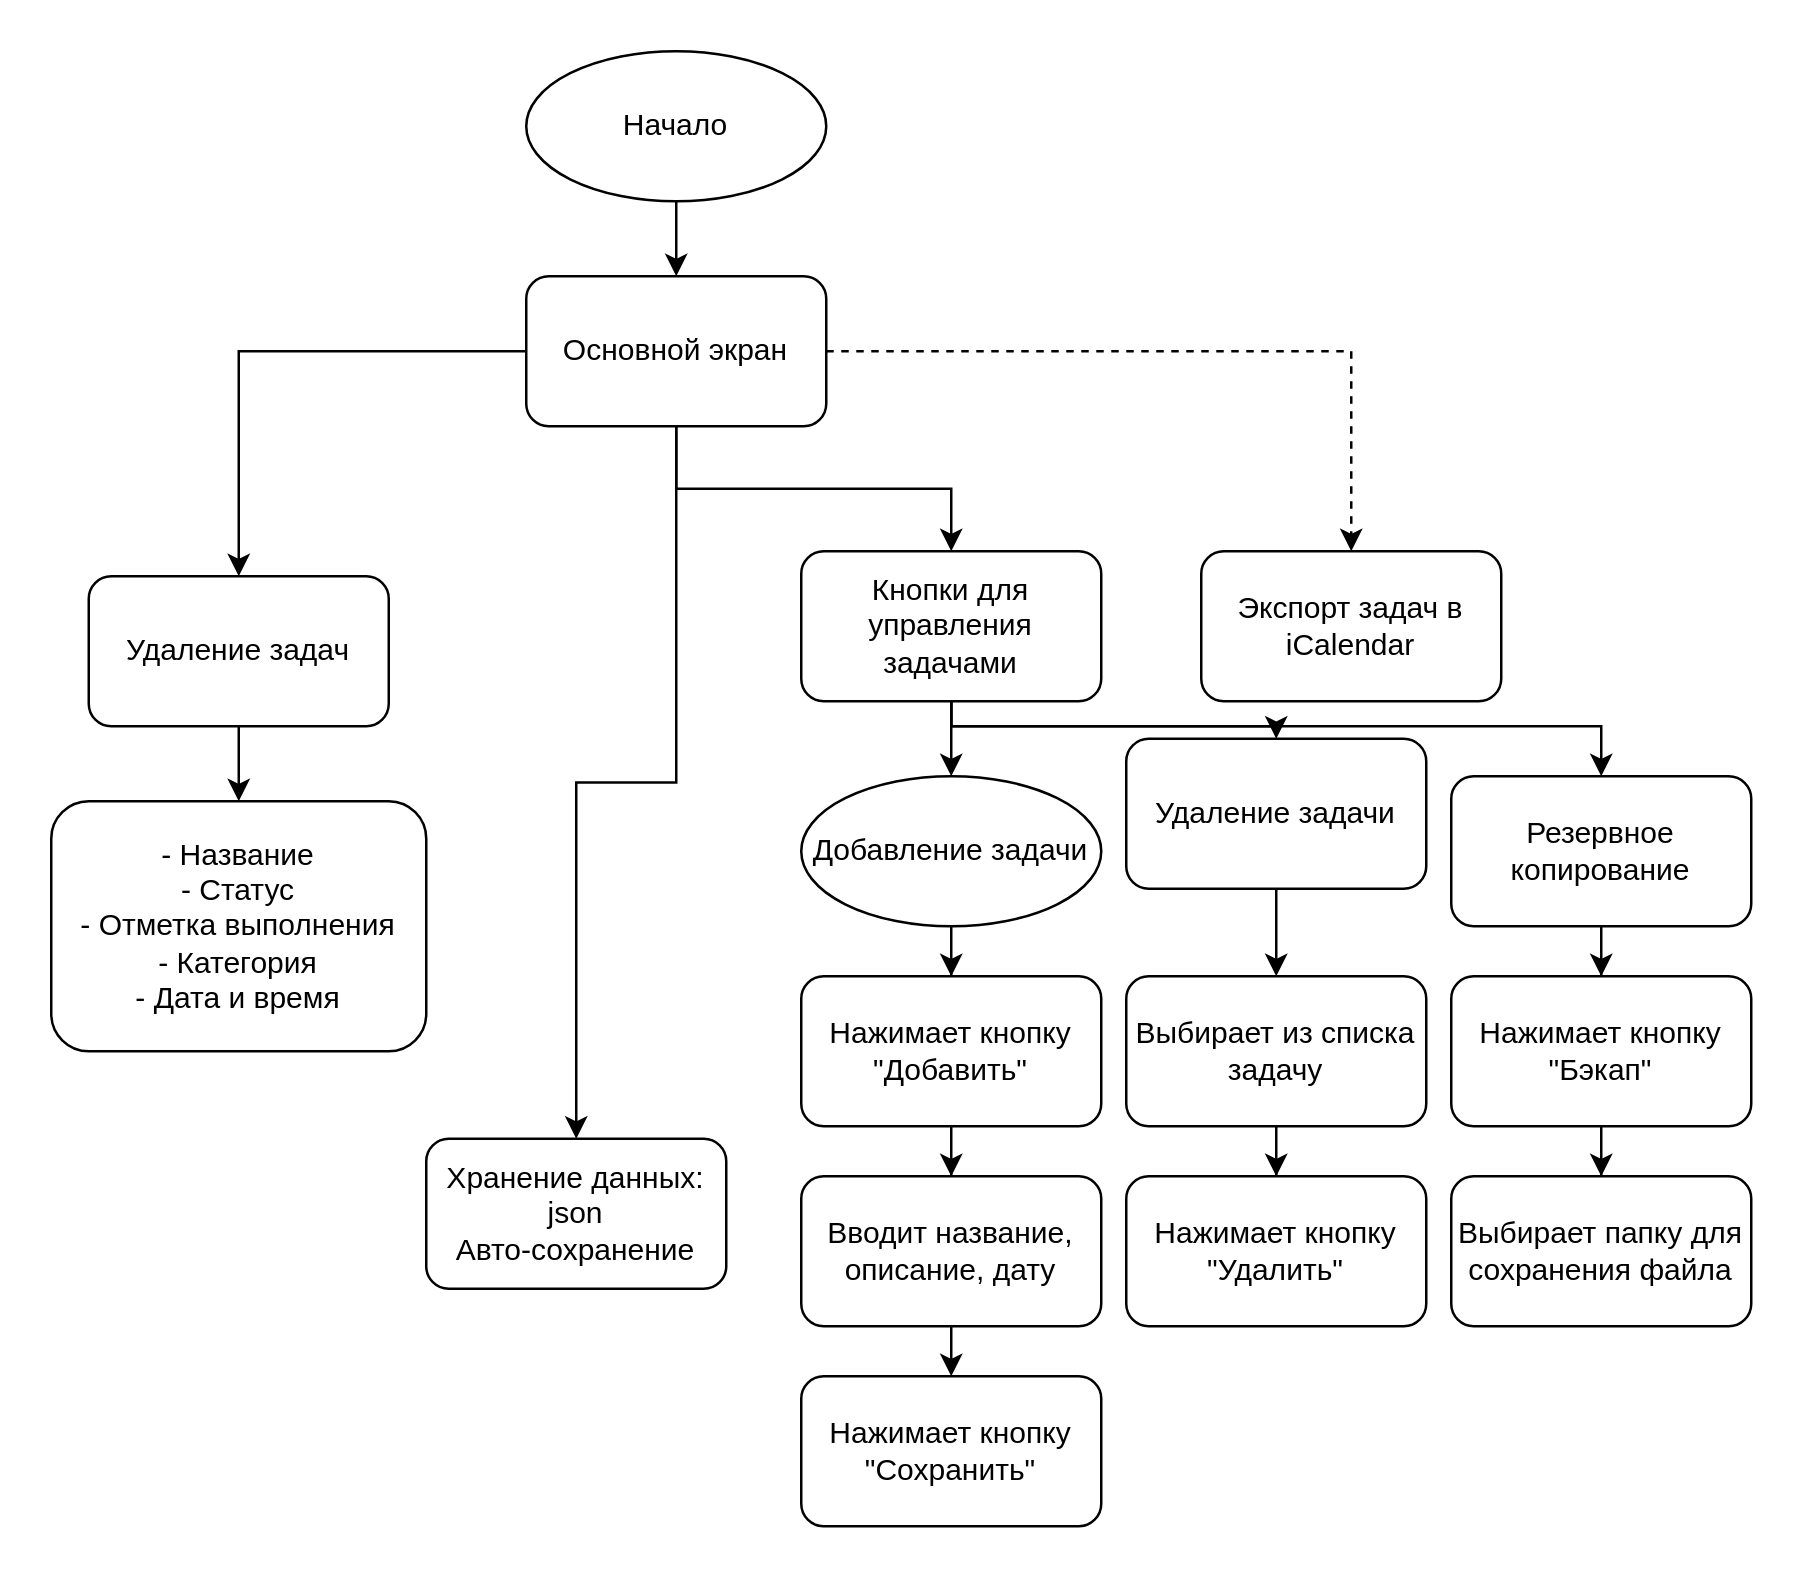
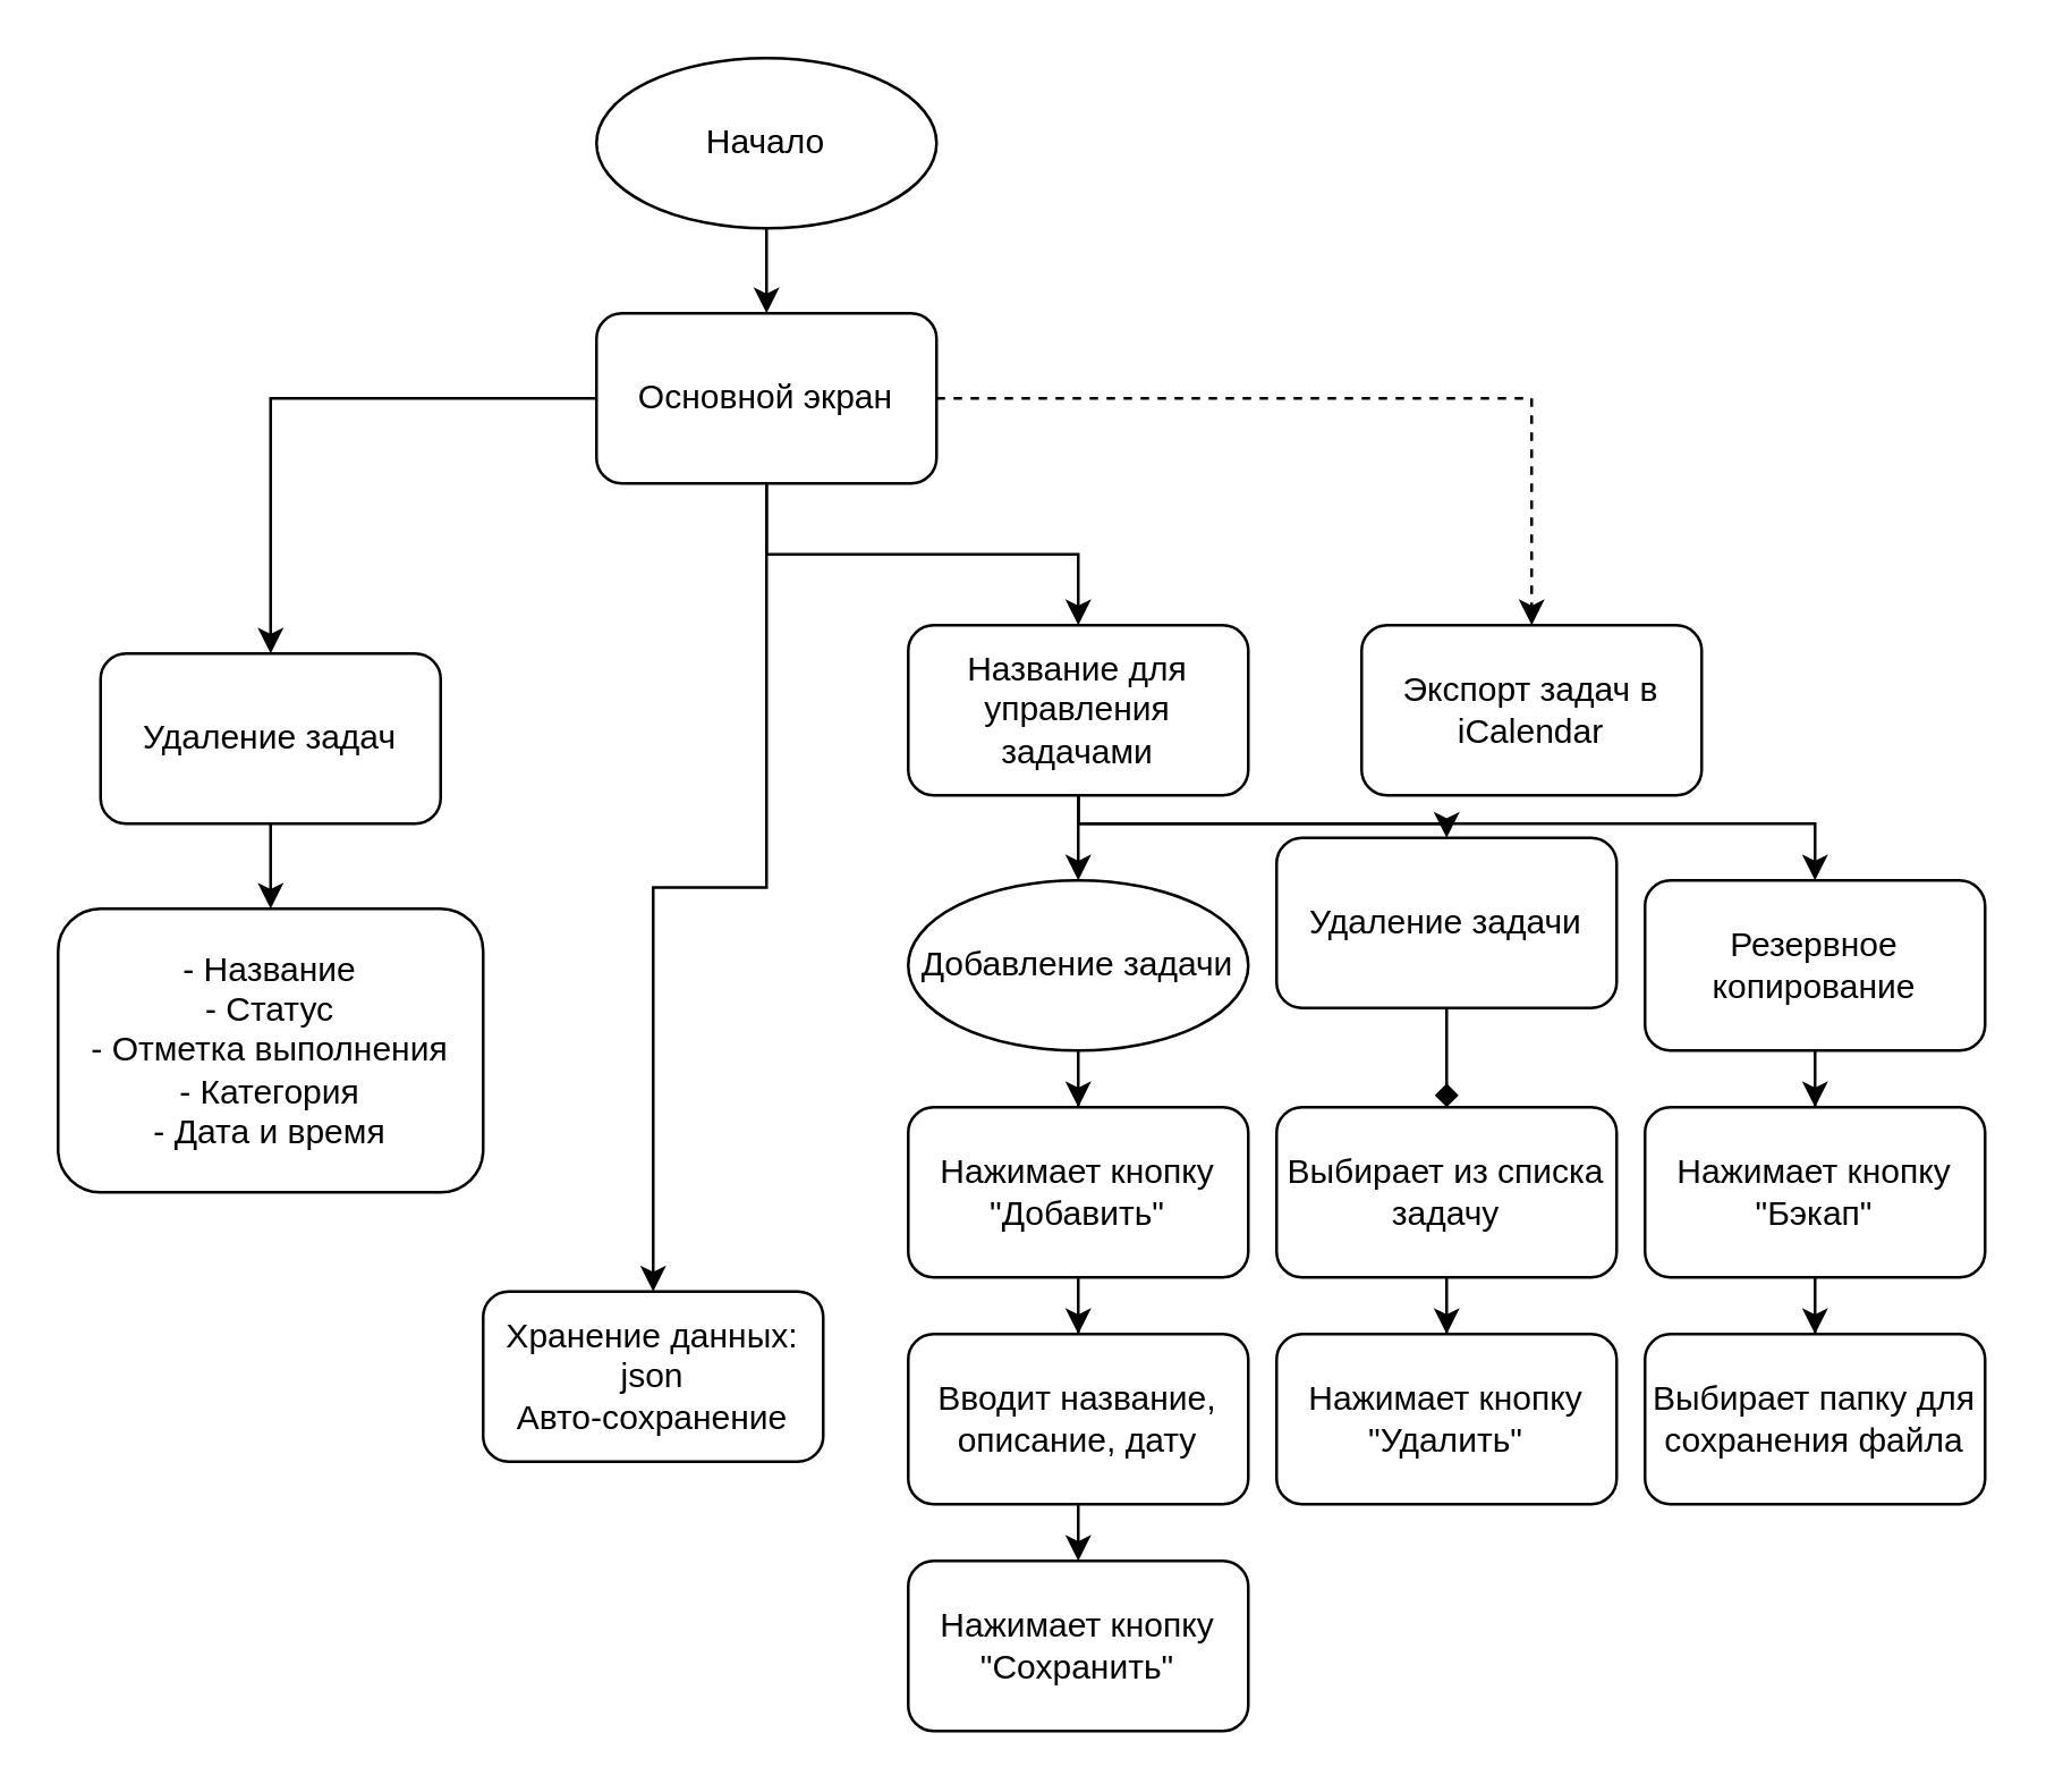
- <mxCell id="14" value="Кнопки для управления задачами" style="rounded=1;whiteSpace=wrap;html=1;" parent="1" vertex="1"><mxGeometry x="320" y="220" width="120" height="60" as="geometry" /></mxCell>
+ <mxCell id="14" value="Название для управления задачами" style="rounded=1;whiteSpace=wrap;html=1;" parent="1" vertex="1"><mxGeometry x="320" y="220" width="120" height="60" as="geometry" /></mxCell>
- <mxCell id="20" style="edgeStyle=orthogonalEdgeStyle;rounded=0;orthogonalLoop=1;jettySize=auto;html=1;entryX=0.5;entryY=0;entryDx=0;entryDy=0;" parent="1" source="21" target="23" edge="1"><mxGeometry relative="1" as="geometry" /></mxCell>
+ <mxCell id="20" style="edgeStyle=orthogonalEdgeStyle;rounded=0;orthogonalLoop=1;jettySize=auto;html=1;entryX=0.5;entryY=0;entryDx=0;entryDy=0;endArrow=diamond;" parent="1" source="21" target="23" edge="1"><mxGeometry relative="1" as="geometry" /></mxCell>
